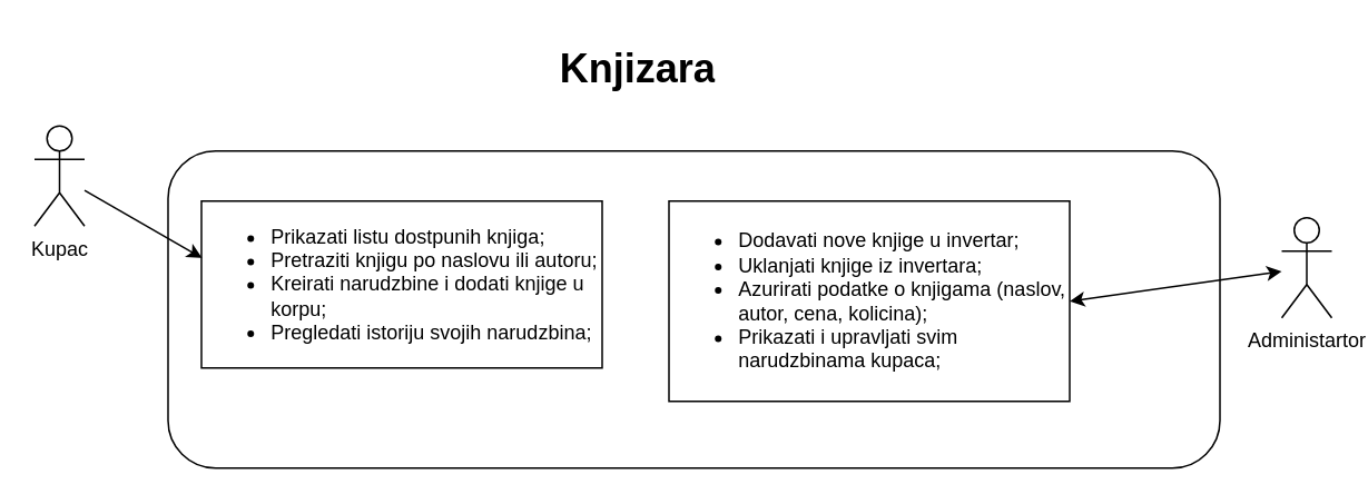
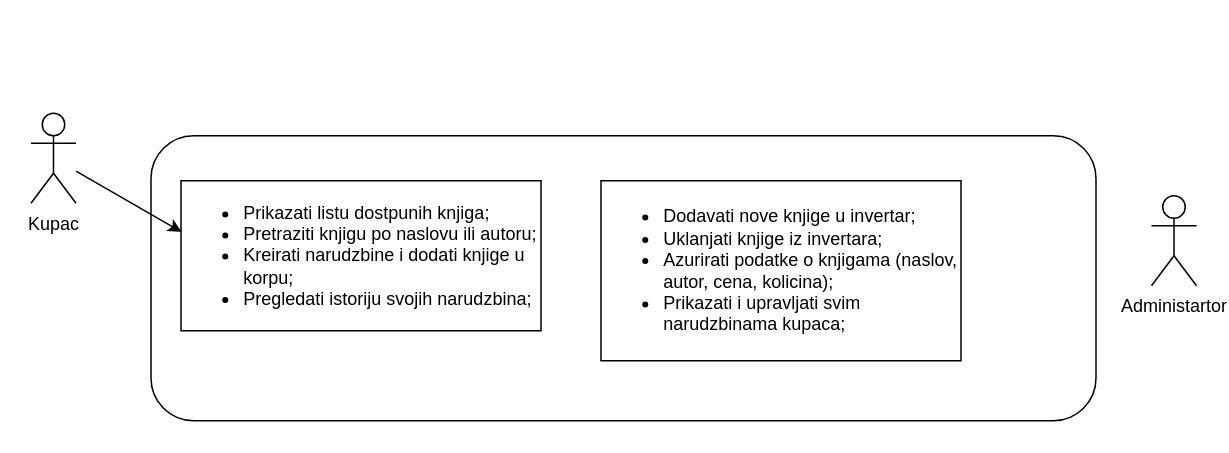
- <mxCell id="6" value="&lt;h1 style=&quot;margin-top: 0px;&quot;&gt;Knjizara&lt;/h1&gt;" style="text;html=1;whiteSpace=wrap;overflow=hidden;rounded=0;" parent="1" vertex="1"><mxGeometry x="333" y="20" width="125" height="40" as="geometry" /></mxCell>
- <mxCell id="9" value="" style="endArrow=classic;startArrow=classic;html=1;rounded=0;entryX=1;entryY=0.5;entryDx=0;entryDy=0;" parent="1" source="3" edge="1" target="5"><mxGeometry width="50" height="50" relative="1" as="geometry"><mxPoint x="370" y="400" as="sourcePoint" /><mxPoint x="110" y="370" as="targetPoint" /></mxGeometry></mxCell>
